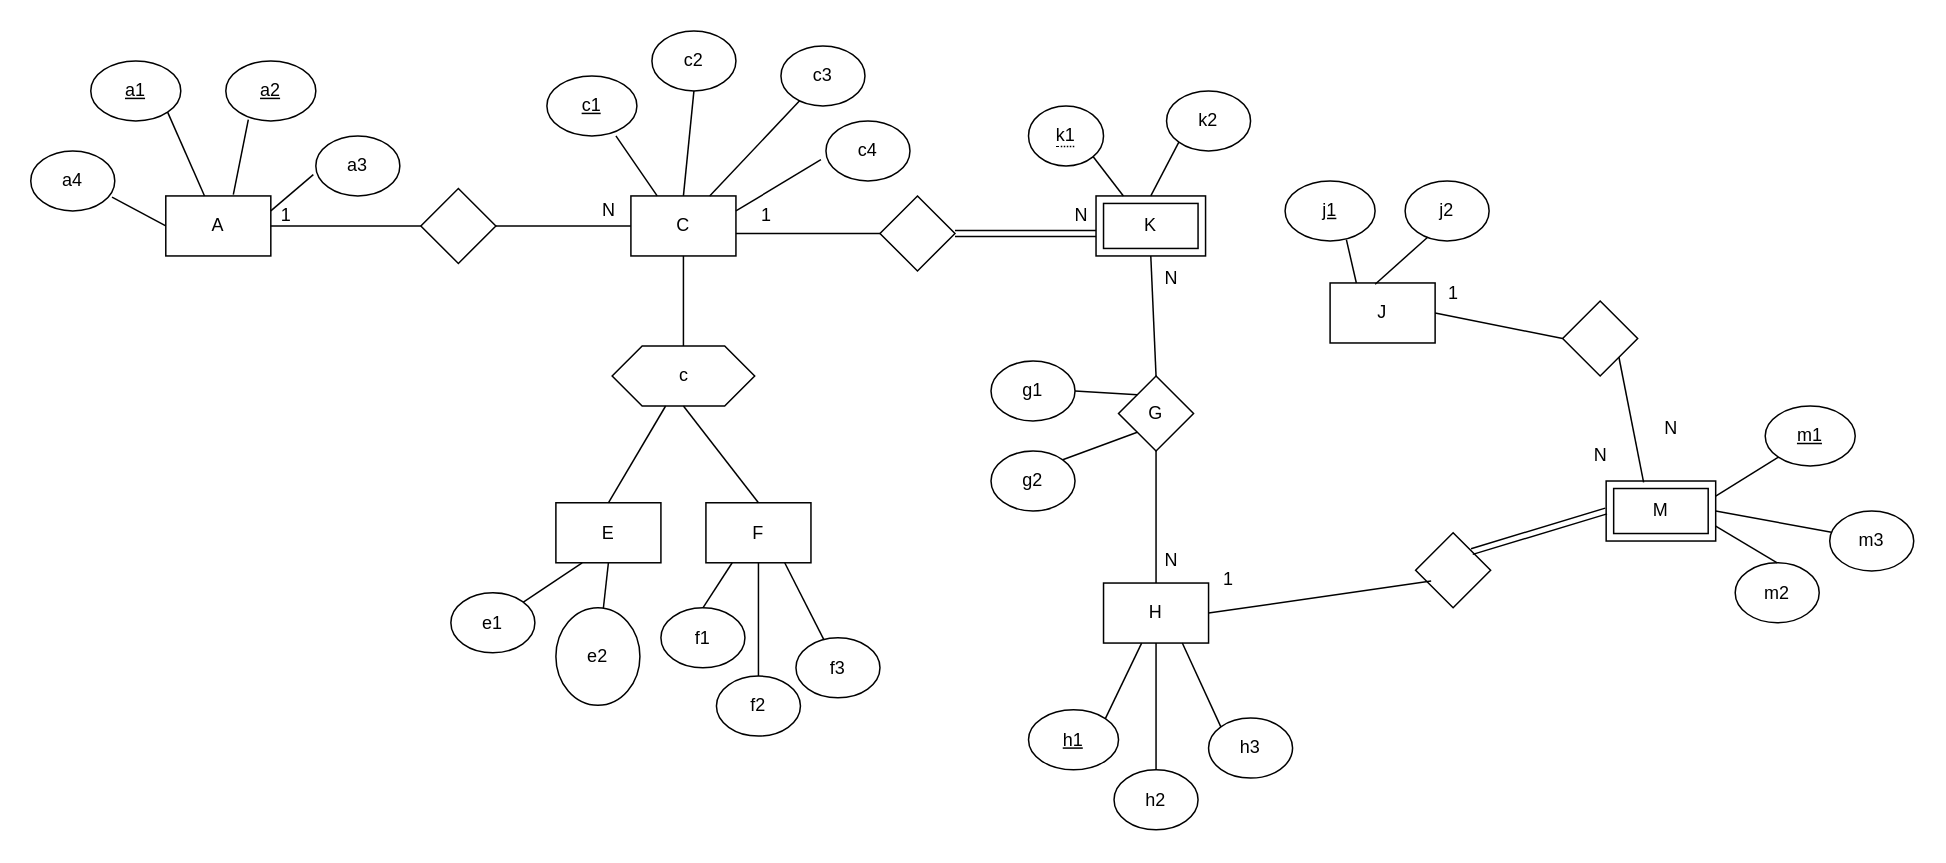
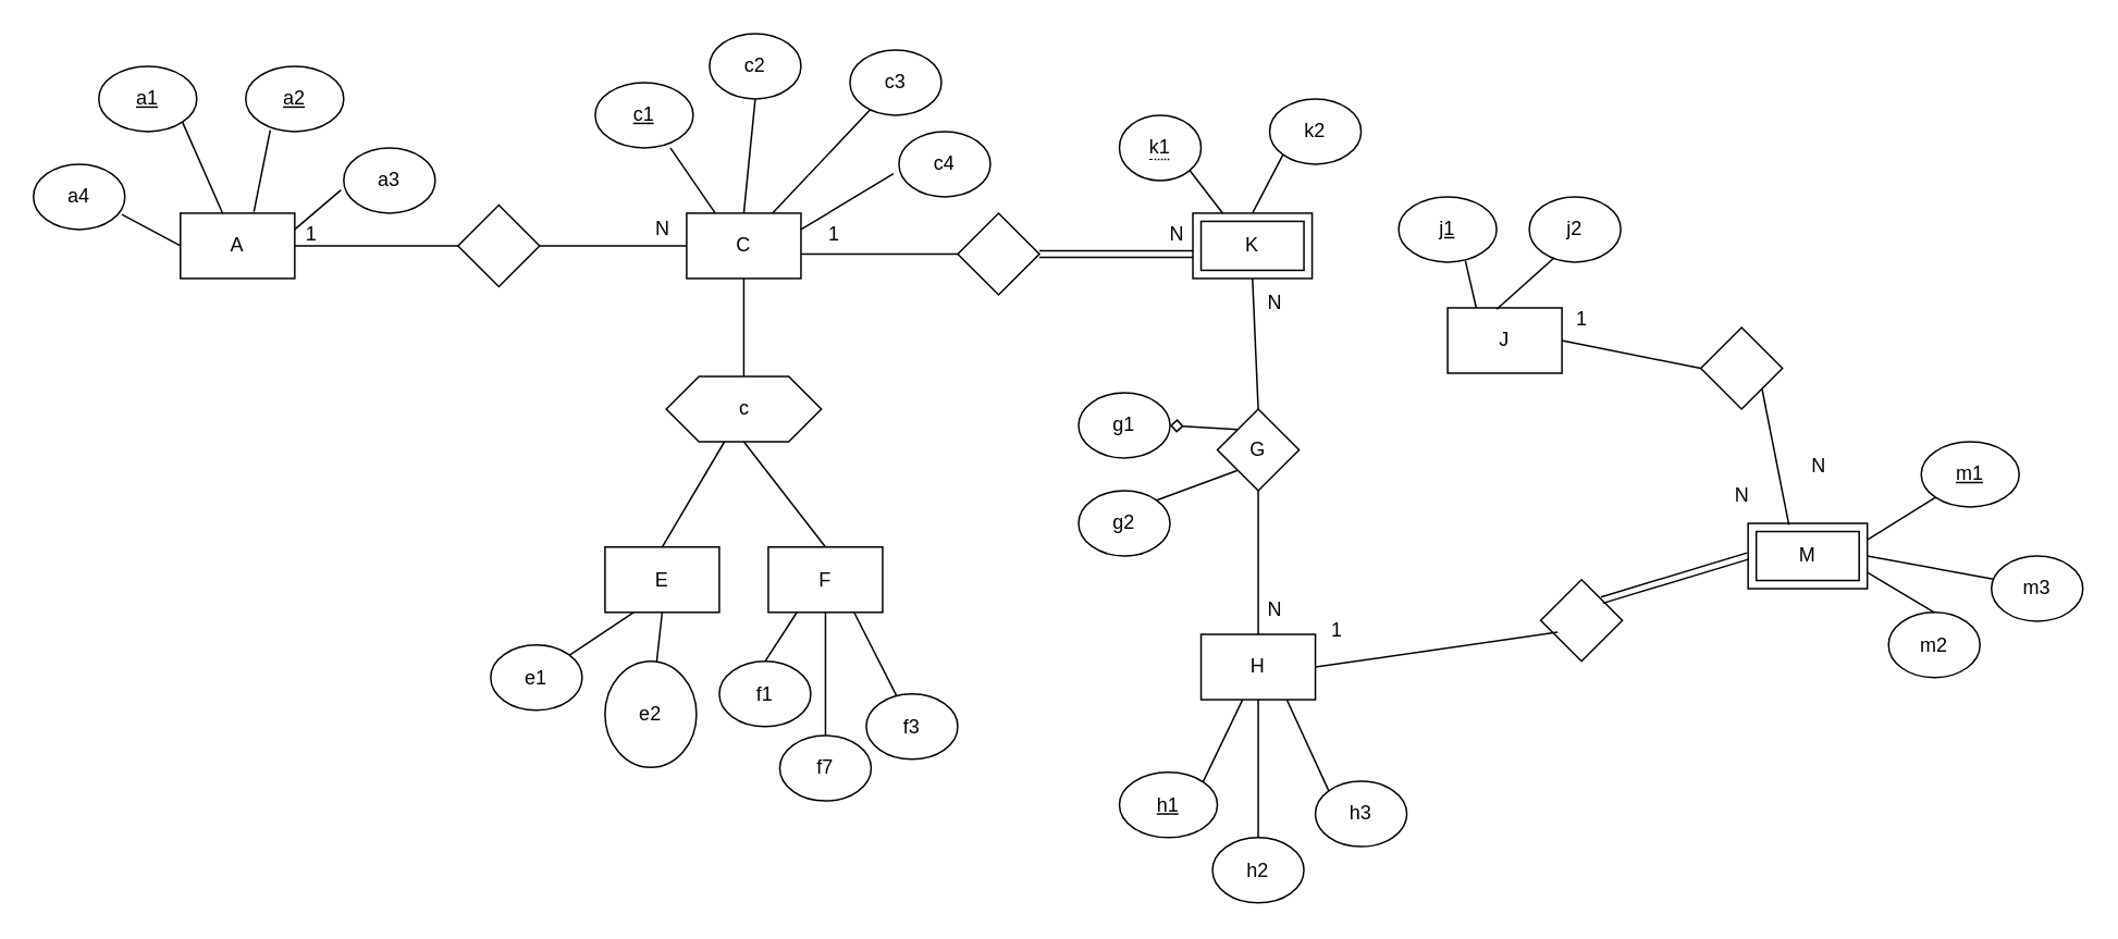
- <mxCell id="84" value="" style="edgeStyle=none;orthogonalLoop=1;jettySize=auto;html=1;rounded=0;entryX=1;entryY=0.5;entryDx=0;entryDy=0;endArrow=none;endFill=0;exitX=0;exitY=0;exitDx=0;exitDy=0;" edge="1" parent="1" source="79" target="82"><mxGeometry width="100" relative="1" as="geometry"><mxPoint x="780" y="398" as="sourcePoint" /><mxPoint x="780" y="310" as="targetPoint" /><Array as="points" /></mxGeometry></mxCell>
+ <mxCell id="84" value="" style="edgeStyle=none;orthogonalLoop=1;jettySize=auto;html=1;rounded=0;entryX=1;entryY=0.5;entryDx=0;entryDy=0;endArrow=diamond;endFill=0;exitX=0;exitY=0;exitDx=0;exitDy=0;" edge="1" parent="1" source="79" target="82"><mxGeometry width="100" relative="1" as="geometry"><mxPoint x="780" y="398" as="sourcePoint" /><mxPoint x="780" y="310" as="targetPoint" /><Array as="points" /></mxGeometry></mxCell>
- <mxCell id="35" value="f2" style="ellipse;whiteSpace=wrap;html=1;align=center;" vertex="1" parent="1"><mxGeometry x="477" y="450" width="56" height="40" as="geometry" /></mxCell>
+ <mxCell id="35" value="f7" style="ellipse;whiteSpace=wrap;html=1;align=center;" vertex="1" parent="1"><mxGeometry x="477" y="450" width="56" height="40" as="geometry" /></mxCell>
